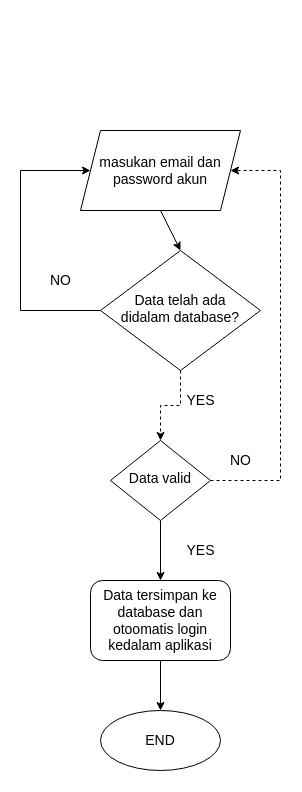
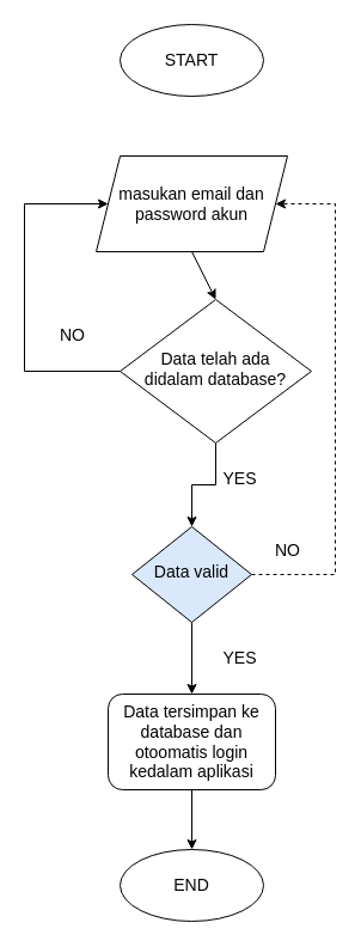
+ <mxCell id="4" value="&lt;font style=&quot;font-size: 14px;&quot;&gt;START&lt;/font&gt;" style="ellipse;whiteSpace=wrap;html=1;rounded=1;glass=0;strokeWidth=1;shadow=0;" parent="1" vertex="1"><mxGeometry x="100" y="20" width="120" height="60" as="geometry" /></mxCell>
- <mxCell id="2" value="" style="edgeStyle=orthogonalEdgeStyle;rounded=0;orthogonalLoop=1;jettySize=auto;html=1;fontSize=14;dashed=1;" parent="1" source="3" target="10" edge="1"><mxGeometry relative="1" as="geometry" /></mxCell>
+ <mxCell id="2" value="" style="edgeStyle=orthogonalEdgeStyle;rounded=0;orthogonalLoop=1;jettySize=auto;html=1;fontSize=14;" parent="1" source="3" target="10" edge="1"><mxGeometry relative="1" as="geometry" /></mxCell>
- <mxCell id="10" value="&lt;font style=&quot;font-size: 14px;&quot;&gt;Data valid&lt;/font&gt;" style="rhombus;whiteSpace=wrap;html=1;shadow=0;strokeWidth=1;spacing=6;spacingTop=-4;" parent="1" vertex="1"><mxGeometry x="110" y="440" width="100" height="80" as="geometry" /></mxCell>
+ <mxCell id="10" value="&lt;font style=&quot;font-size: 14px;&quot;&gt;Data valid&lt;/font&gt;" style="rhombus;whiteSpace=wrap;html=1;shadow=0;strokeWidth=1;spacing=6;spacingTop=-4;fillColor=#dae8fc;" parent="1" vertex="1"><mxGeometry x="110" y="440" width="100" height="80" as="geometry" /></mxCell>
